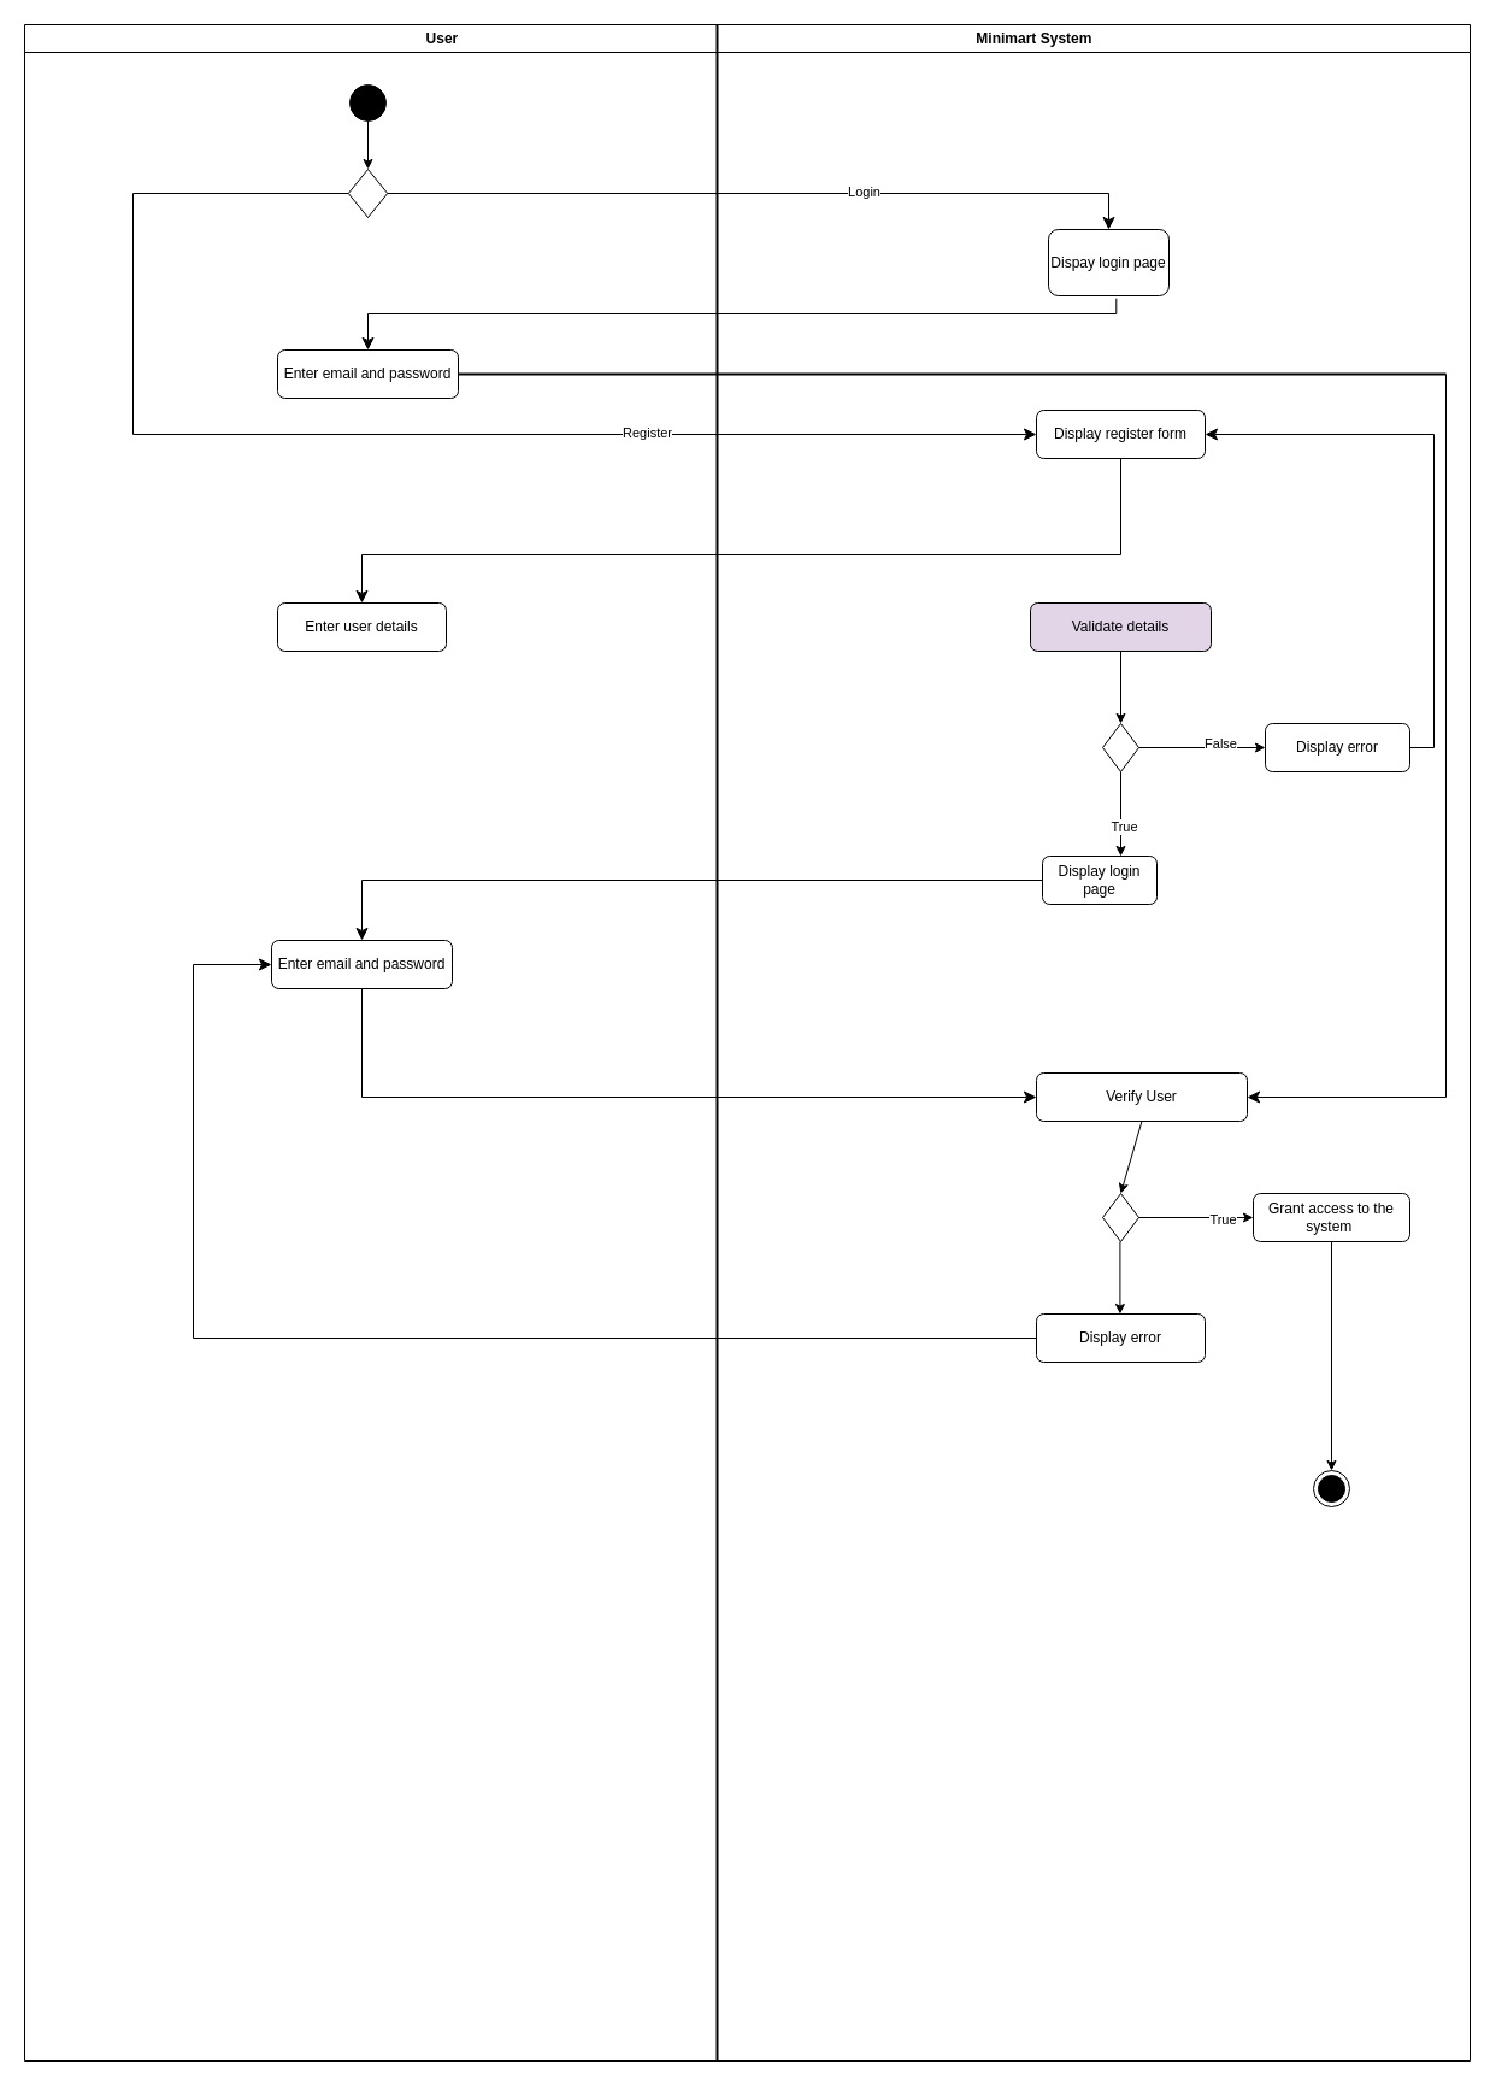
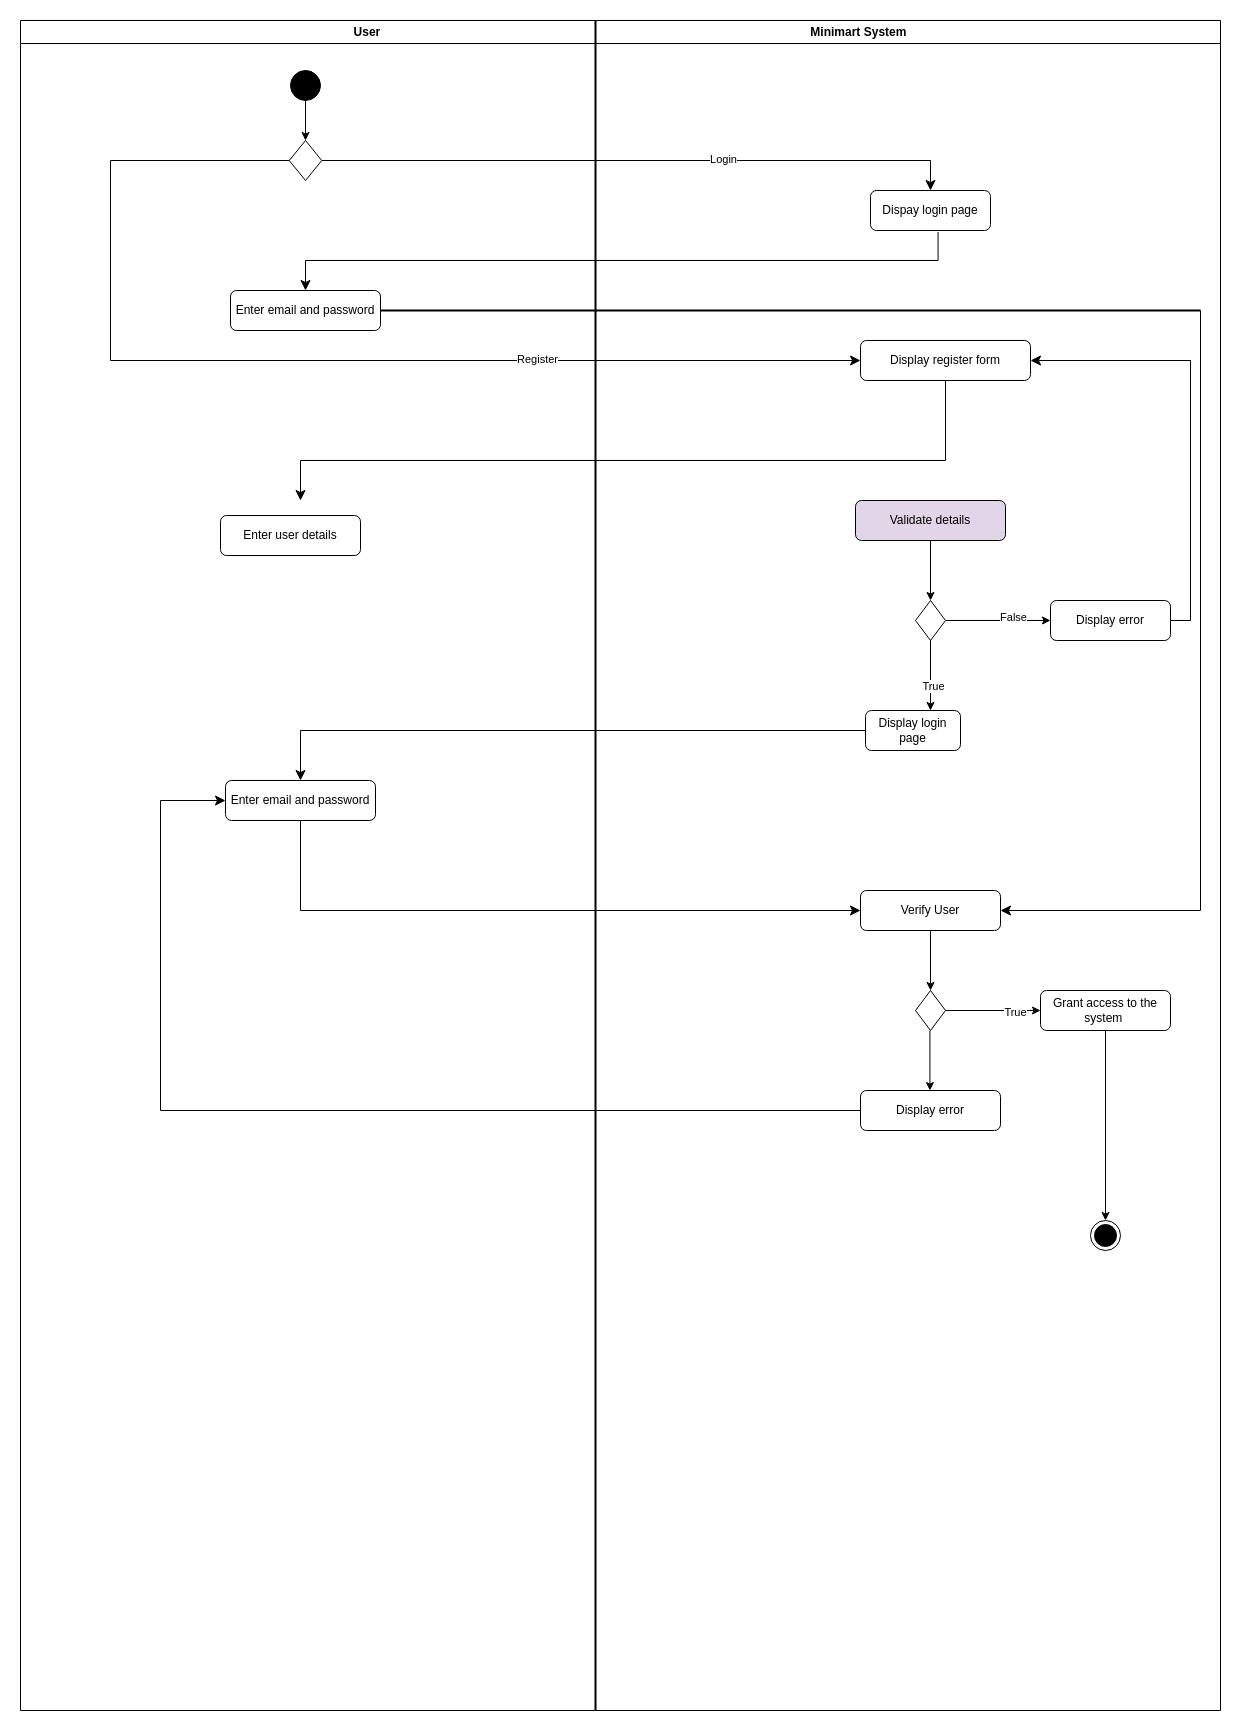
- <mxCell id="4" value="Dispay login page" style="rounded=1;whiteSpace=wrap;html=1;" parent="2" vertex="1"><mxGeometry x="850" y="170" width="100" height="55" as="geometry" /></mxCell>
+ <mxCell id="4" value="Dispay login page" style="rounded=1;whiteSpace=wrap;html=1;" parent="2" vertex="1"><mxGeometry x="850" y="170" width="120" height="40" as="geometry" /></mxCell>
- <mxCell id="13" value="Display register form" style="rounded=1;whiteSpace=wrap;html=1;" parent="2" vertex="1"><mxGeometry x="840" y="320" width="140" height="40" as="geometry" /></mxCell>
+ <mxCell id="13" value="Display register form" style="rounded=1;whiteSpace=wrap;html=1;" parent="2" vertex="1"><mxGeometry x="840" y="320" width="170" height="40" as="geometry" /></mxCell>
- <mxCell id="15" value="Enter user details" style="rounded=1;whiteSpace=wrap;html=1;" parent="2" vertex="1"><mxGeometry x="210" y="480" width="140" height="40" as="geometry" /></mxCell>
+ <mxCell id="15" value="Enter user details" style="rounded=1;whiteSpace=wrap;html=1;" parent="2" vertex="1"><mxGeometry x="200" y="495" width="140" height="40" as="geometry" /></mxCell>
- <mxCell id="29" value="Verify User" style="rounded=1;whiteSpace=wrap;html=1;" parent="2" vertex="1"><mxGeometry x="840" y="870" width="175" height="40" as="geometry" /></mxCell>
+ <mxCell id="29" value="Verify User" style="rounded=1;whiteSpace=wrap;html=1;" parent="2" vertex="1"><mxGeometry x="840" y="870" width="140" height="40" as="geometry" /></mxCell>
